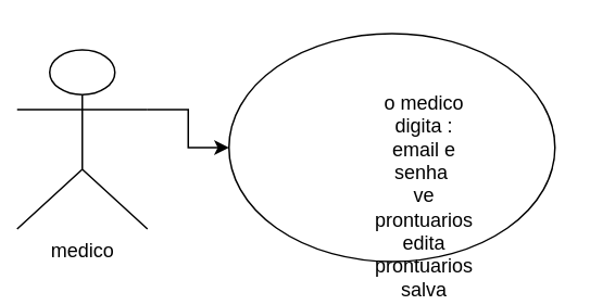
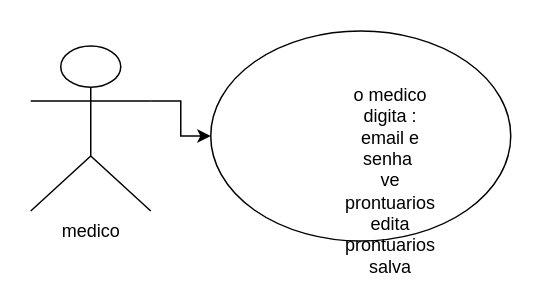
- <mxCell id="3" value="medico" style="shape=umlActor;verticalLabelPosition=bottom;verticalAlign=top;html=1;outlineConnect=0;" vertex="1" parent="1"><mxGeometry x="10" y="30" width="80" height="110" as="geometry" /></mxCell>
+ <mxCell id="3" value="medico" style="shape=umlActor;verticalLabelPosition=bottom;verticalAlign=top;html=1;outlineConnect=0;" vertex="1" parent="1"><mxGeometry x="20" y="30" width="80" height="110" as="geometry" /></mxCell>
